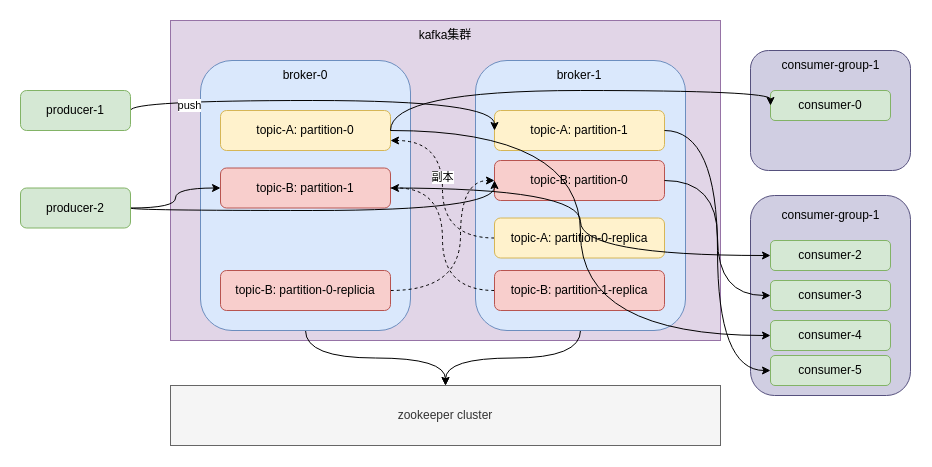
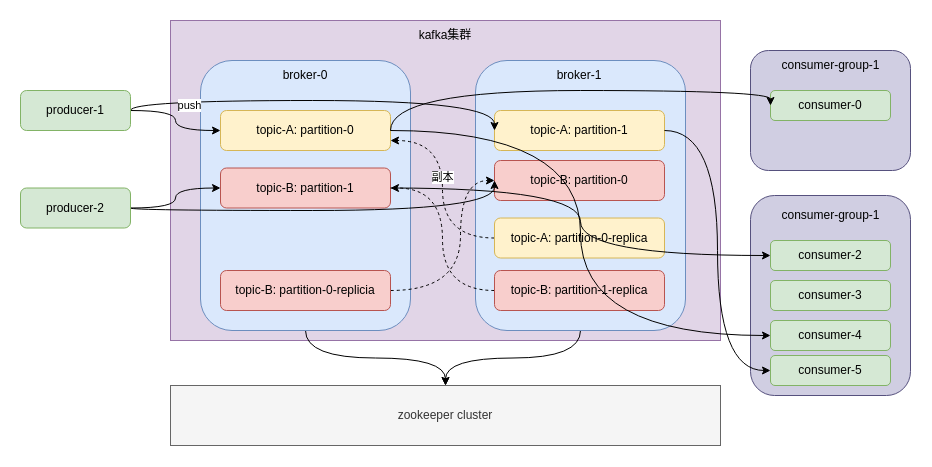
+ <mxCell id="14" style="edgeStyle=orthogonalEdgeStyle;rounded=0;orthogonalLoop=1;jettySize=auto;html=1;exitX=1;exitY=0.5;exitDx=0;exitDy=0;curved=1;" edge="1" parent="1" source="17" target="9"><mxGeometry relative="1" as="geometry" /></mxCell>
- <mxCell id="38" style="edgeStyle=orthogonalEdgeStyle;curved=1;rounded=0;orthogonalLoop=1;jettySize=auto;html=1;exitX=1;exitY=0.5;exitDx=0;exitDy=0;entryX=0;entryY=0.5;entryDx=0;entryDy=0;" edge="1" parent="1" source="11" target="34"><mxGeometry relative="1" as="geometry" /></mxCell>
